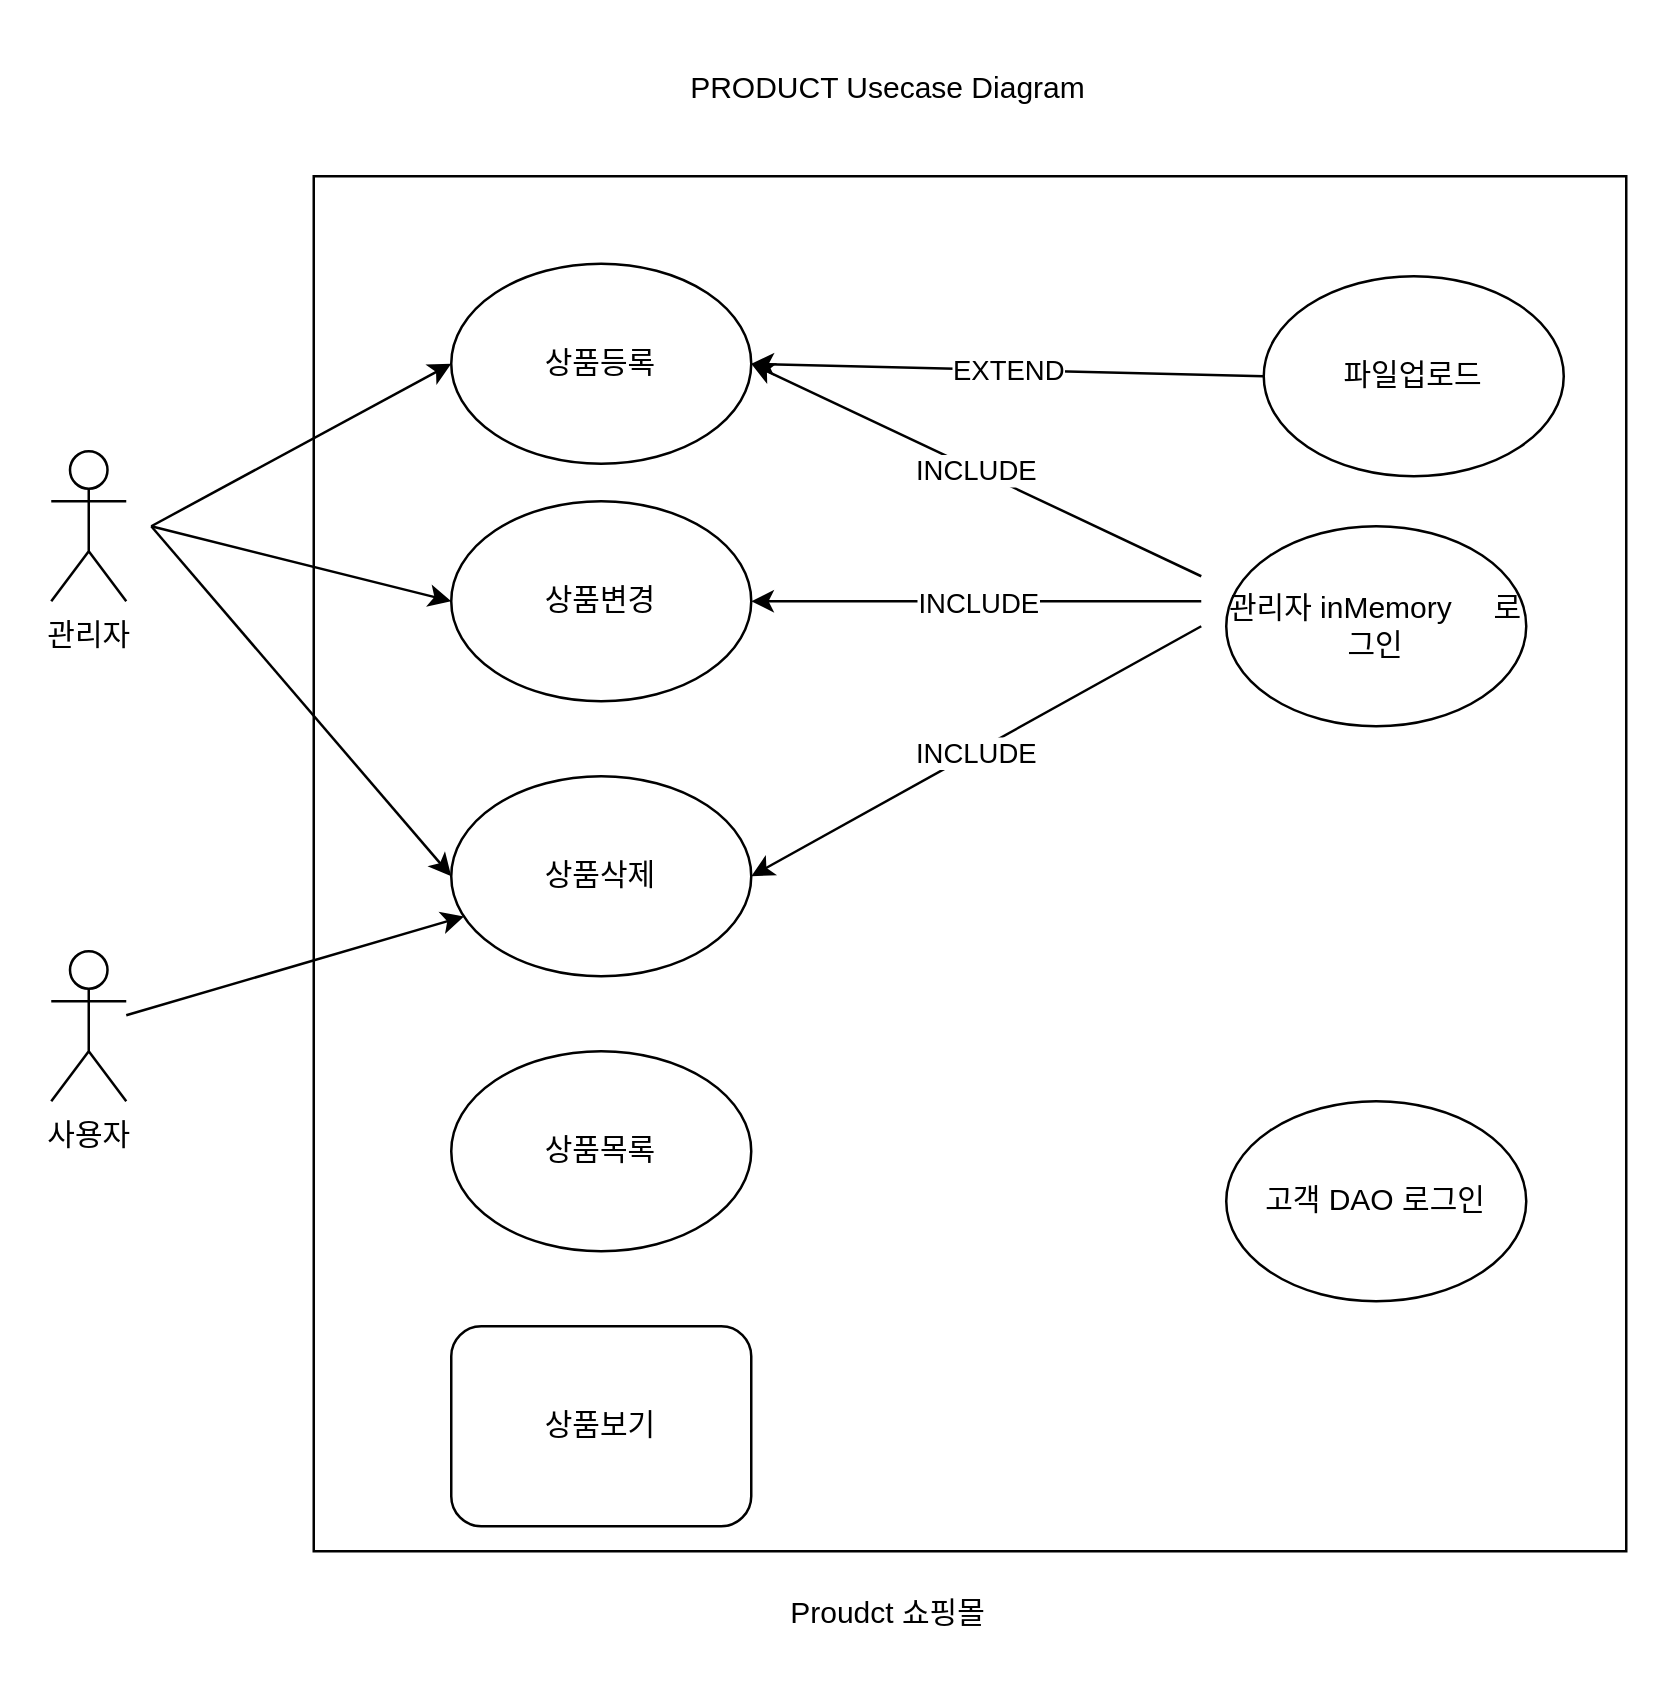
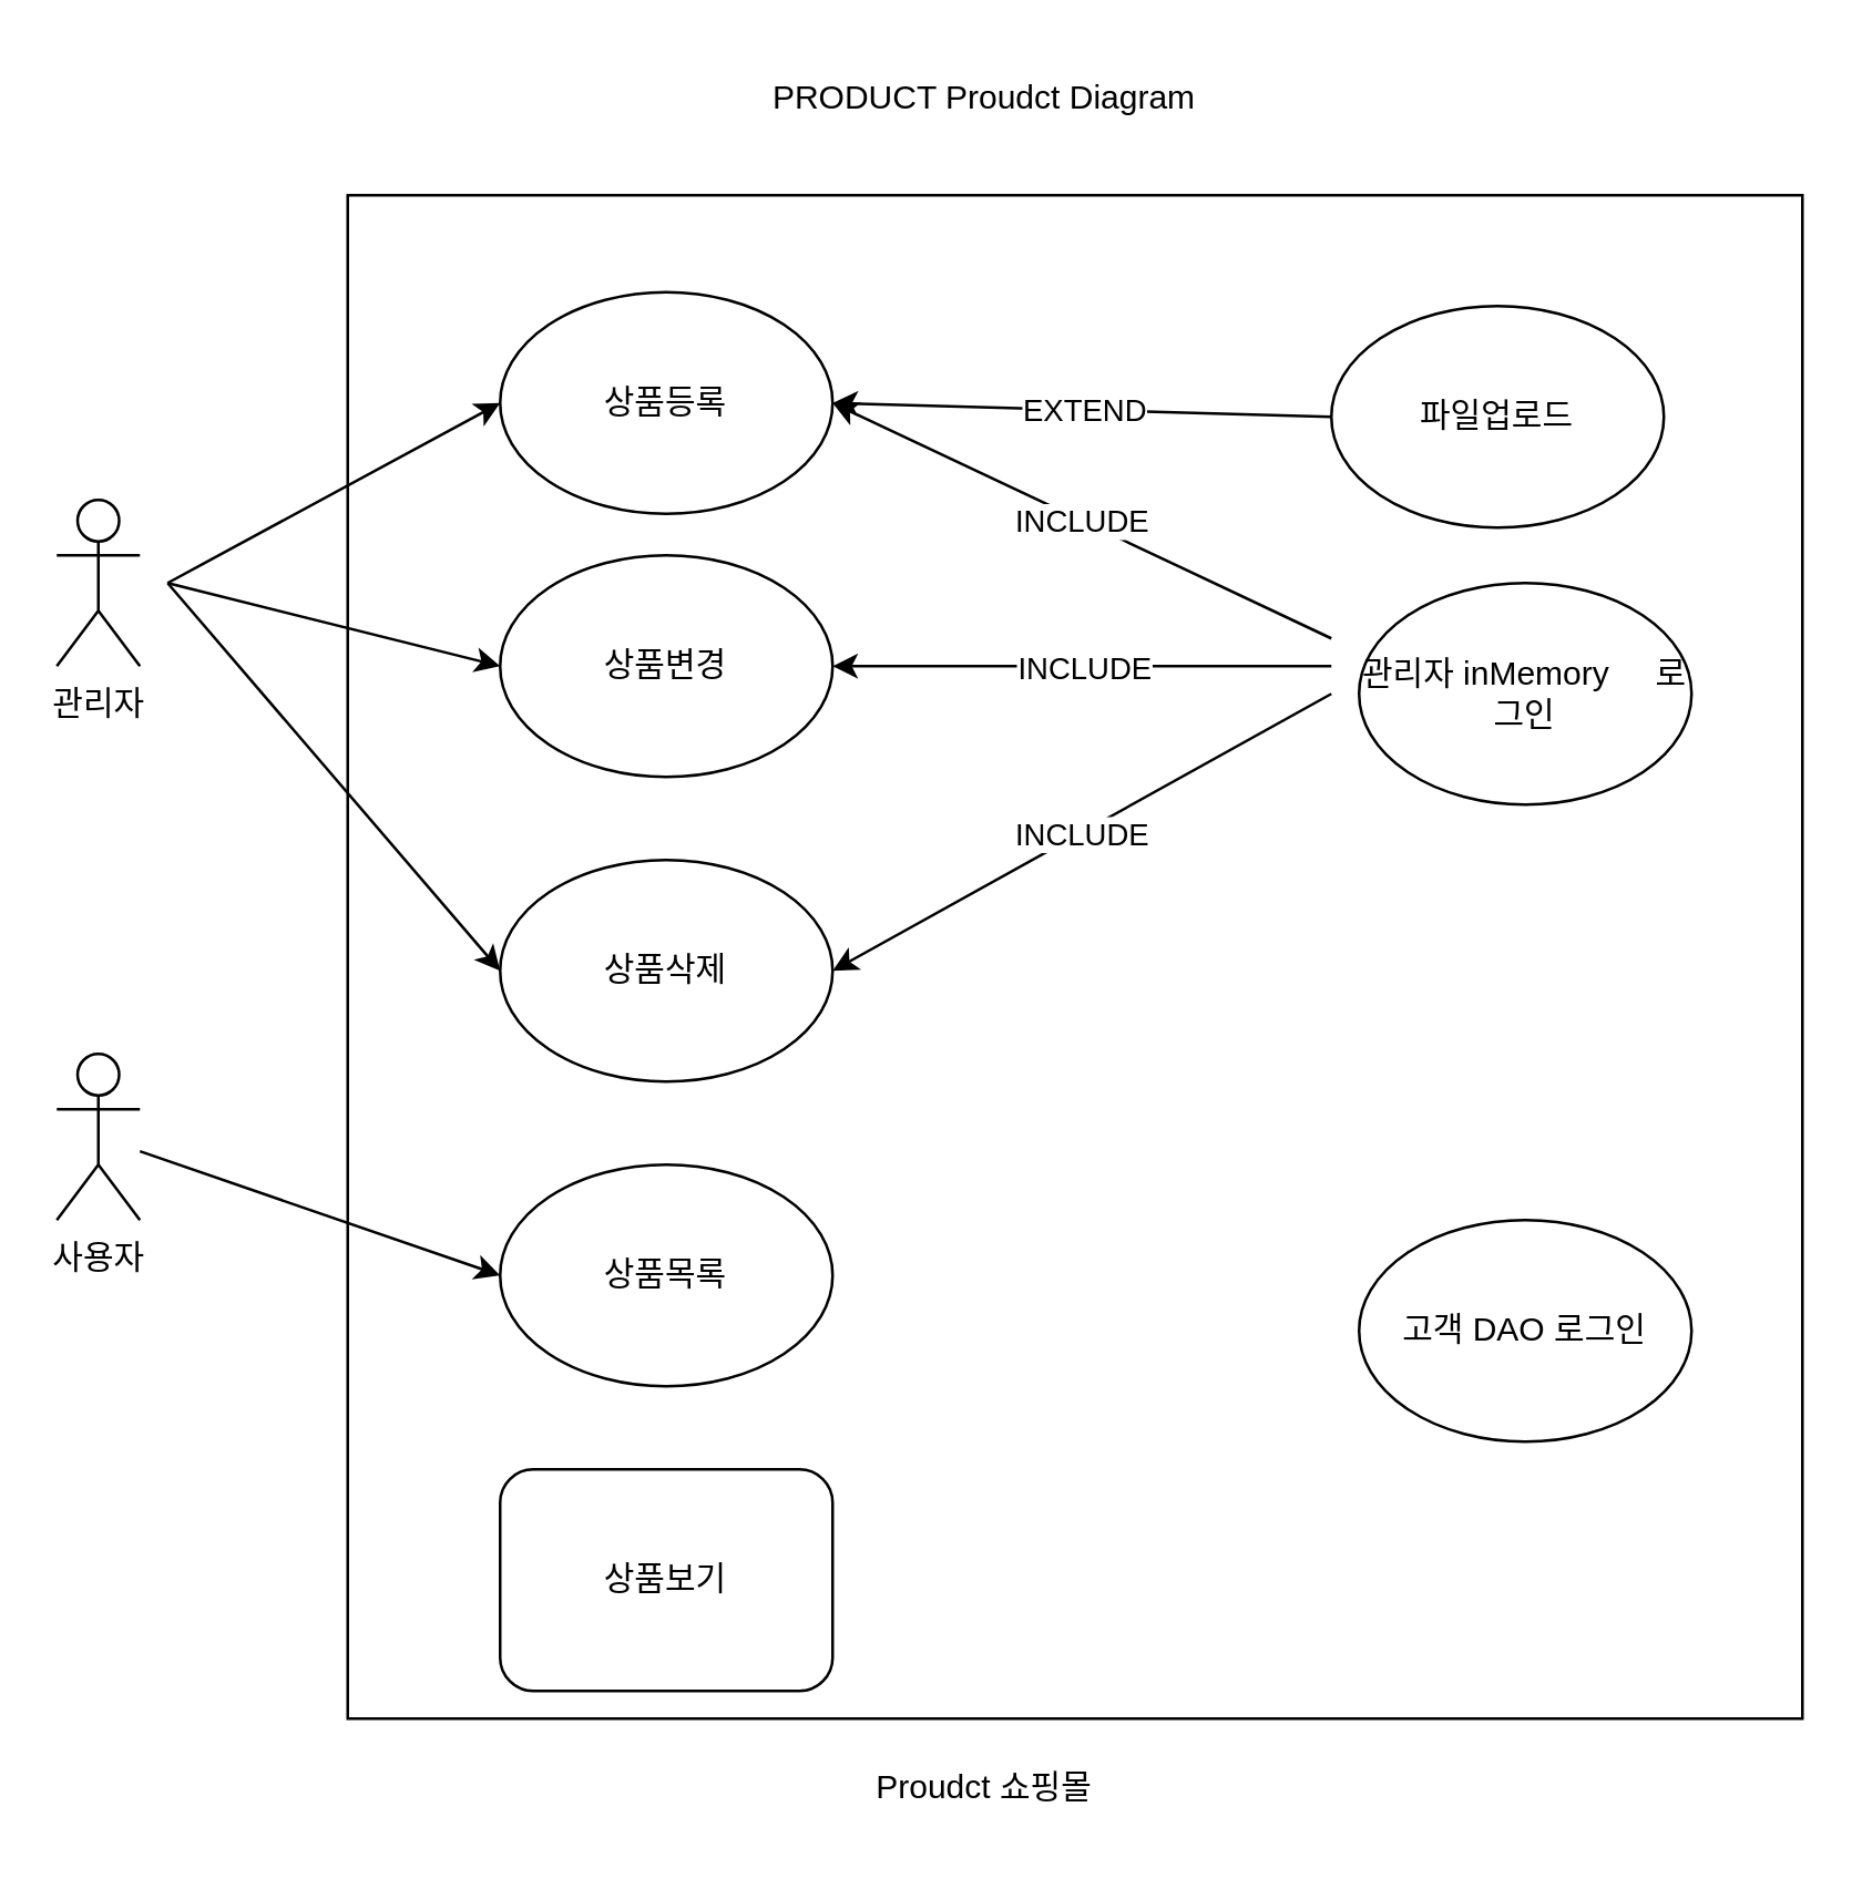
- <mxCell id="18" value="PRODUCT Usecase Diagram" style="text;html=1;strokeColor=none;fillColor=none;align=center;verticalAlign=middle;whiteSpace=wrap;rounded=0;" vertex="1" parent="1"><mxGeometry x="125" y="20" width="460" height="30" as="geometry" /></mxCell>
+ <mxCell id="18" value="PRODUCT Proudct Diagram" style="text;html=1;strokeColor=none;fillColor=none;align=center;verticalAlign=middle;whiteSpace=wrap;rounded=0;" vertex="1" parent="1"><mxGeometry x="125" y="20" width="460" height="30" as="geometry" /></mxCell>
- <mxCell id="10" value="파일업로드" style="ellipse;whiteSpace=wrap;html=1;" vertex="1" parent="1"><mxGeometry x="505" y="110" width="120" height="80" as="geometry" /></mxCell>
+ <mxCell id="10" value="파일업로드" style="ellipse;whiteSpace=wrap;html=1;" vertex="1" parent="1"><mxGeometry x="480" y="110" width="120" height="80" as="geometry" /></mxCell>
- <mxCell id="17" value="" style="endArrow=classic;html=1;rounded=0;" edge="1" parent="1" target="6" source="19"><mxGeometry width="50" height="50" relative="1" as="geometry"><mxPoint x="60" y="210" as="sourcePoint" /><mxPoint x="110" y="160" as="targetPoint" /></mxGeometry></mxCell>
+ <mxCell id="17" value="" style="endArrow=classic;html=1;rounded=0;entryX=0;entryY=0.5;entryDx=0;entryDy=0;" edge="1" parent="1" target="7" source="19"><mxGeometry width="50" height="50" relative="1" as="geometry"><mxPoint x="60" y="210" as="sourcePoint" /><mxPoint x="110" y="160" as="targetPoint" /></mxGeometry></mxCell>
